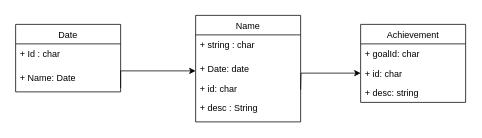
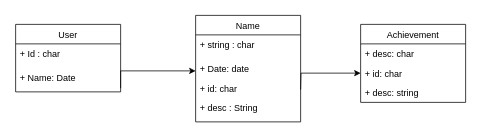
- <mxCell id="2" value="Date" style="swimlane;fontStyle=0;childLayout=stackLayout;horizontal=1;startSize=26;fillColor=none;horizontalStack=0;resizeParent=1;resizeParentMax=0;resizeLast=0;collapsible=1;marginBottom=0;" vertex="1" parent="1"><mxGeometry x="20" y="32" width="140" height="90" as="geometry" /></mxCell>
+ <mxCell id="2" value="User" style="swimlane;fontStyle=0;childLayout=stackLayout;horizontal=1;startSize=26;fillColor=none;horizontalStack=0;resizeParent=1;resizeParentMax=0;resizeLast=0;collapsible=1;marginBottom=0;" vertex="1" parent="1"><mxGeometry x="20" y="32" width="140" height="90" as="geometry" /></mxCell>
- <mxCell id="11" value="+ goalId: char" style="text;strokeColor=none;fillColor=none;align=left;verticalAlign=top;spacingLeft=4;spacingRight=4;overflow=hidden;rotatable=0;points=[[0,0.5],[1,0.5]];portConstraint=eastwest;" vertex="1" parent="10"><mxGeometry y="26" width="140" height="26" as="geometry" /></mxCell>
+ <mxCell id="11" value="+ desc: char" style="text;strokeColor=none;fillColor=none;align=left;verticalAlign=top;spacingLeft=4;spacingRight=4;overflow=hidden;rotatable=0;points=[[0,0.5],[1,0.5]];portConstraint=eastwest;" vertex="1" parent="10"><mxGeometry y="26" width="140" height="26" as="geometry" /></mxCell>
